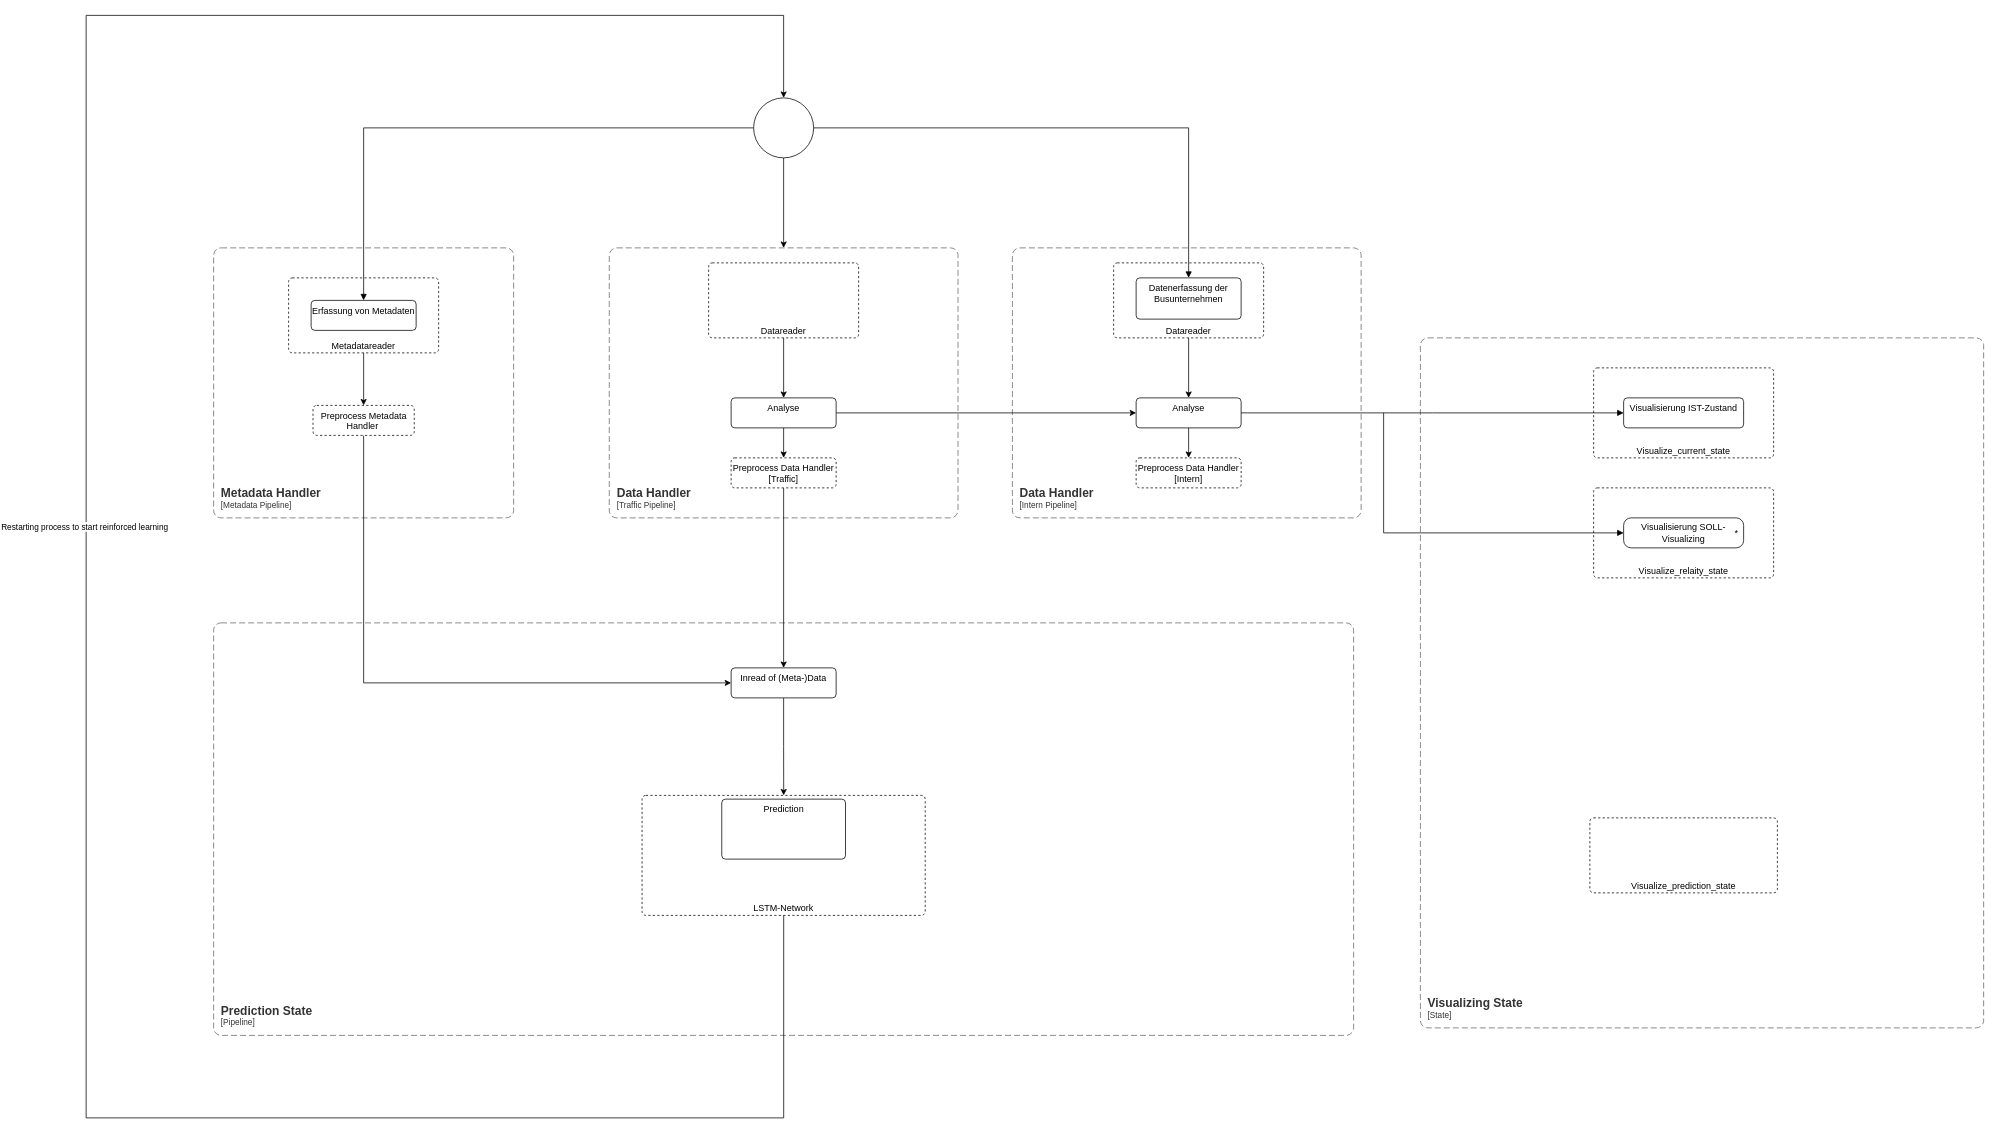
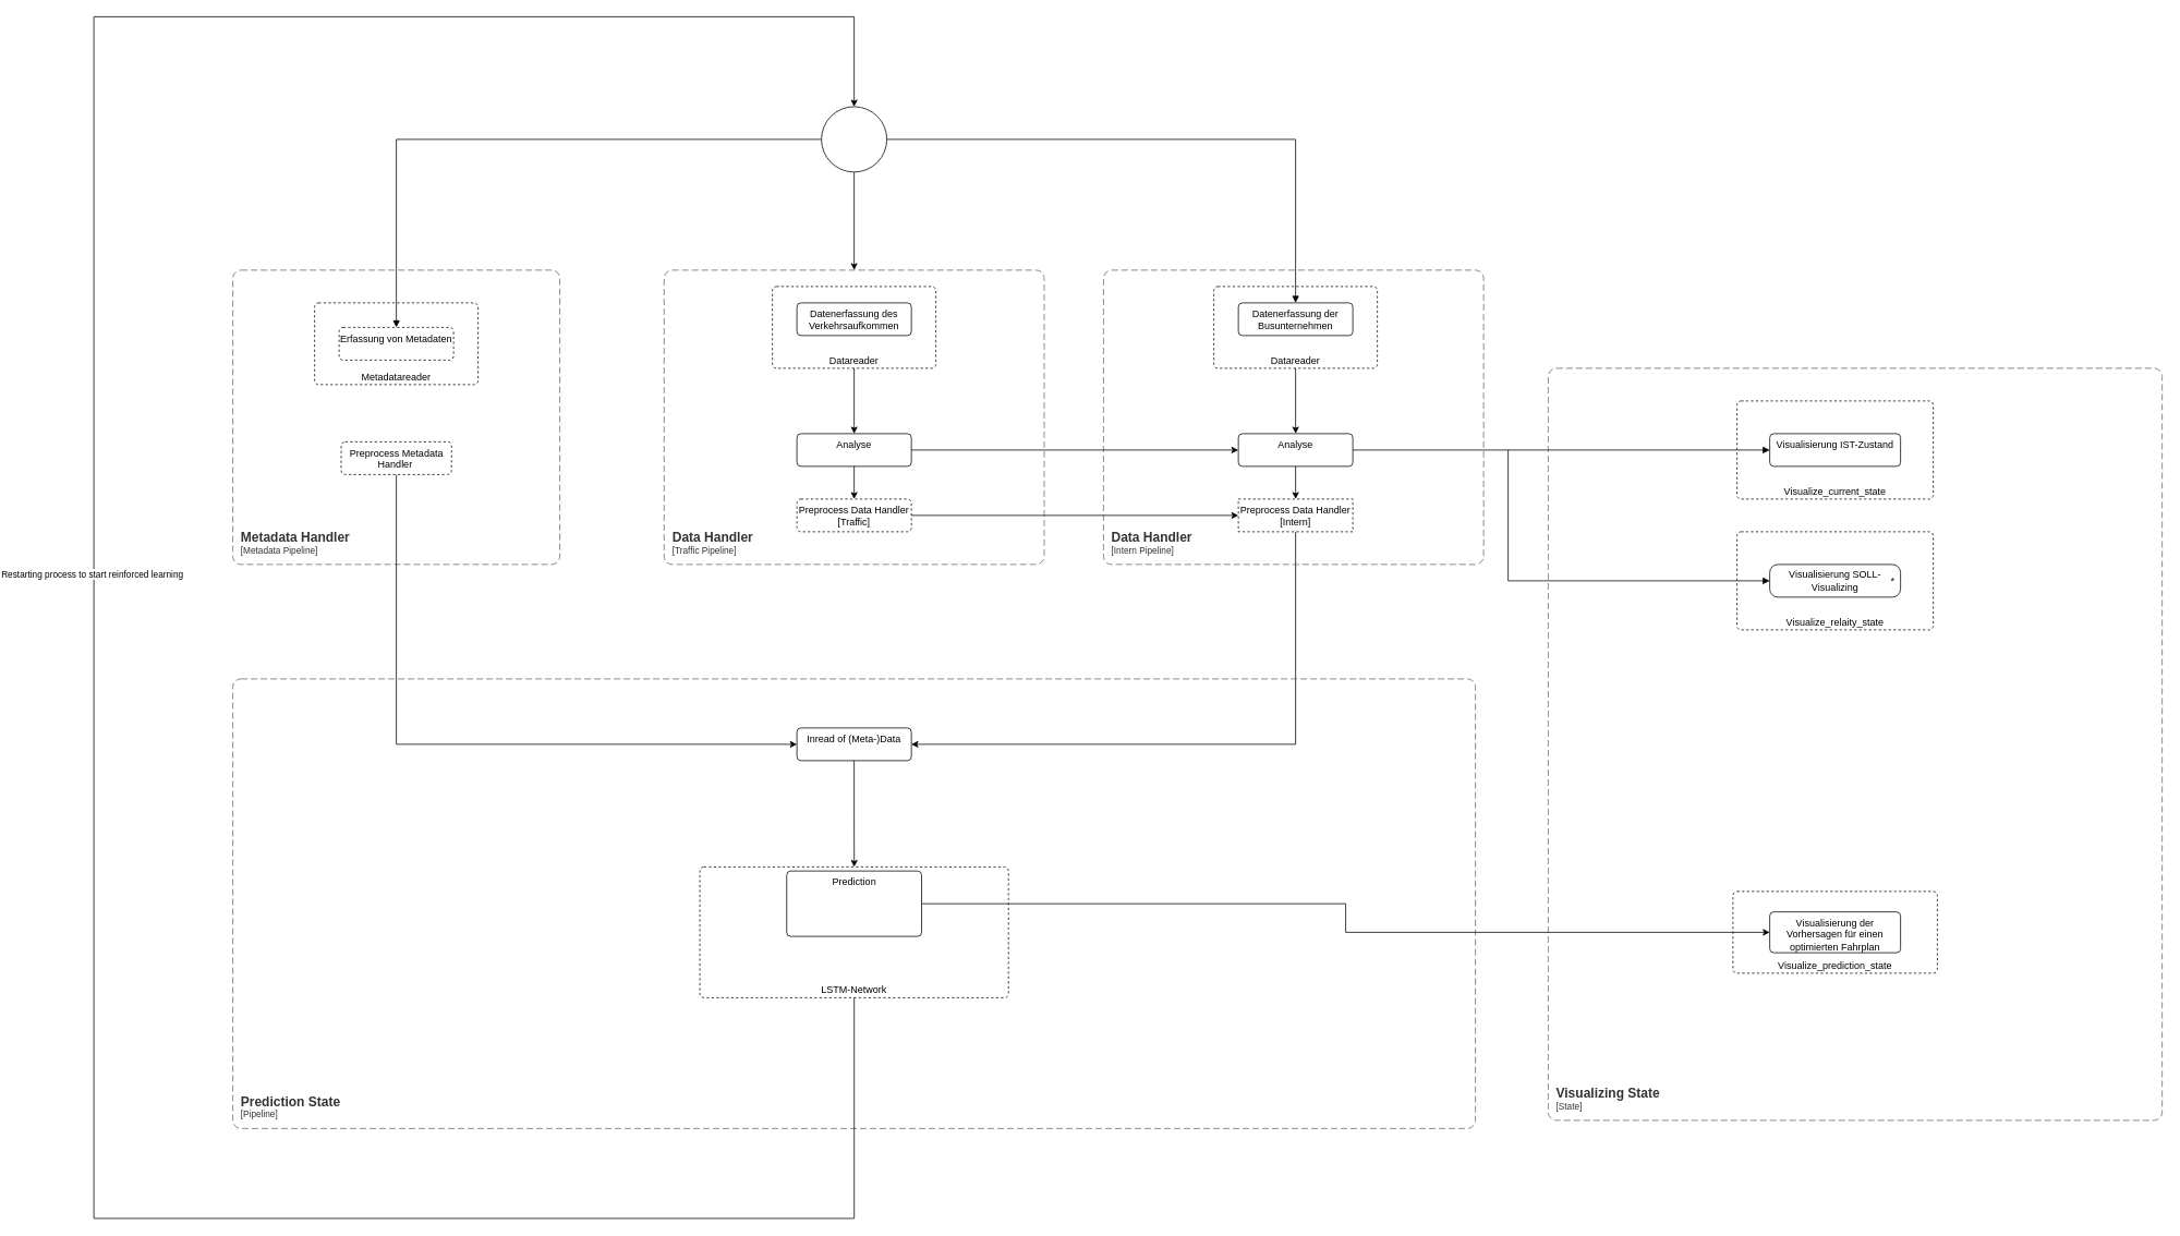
+ <mxCell id="42" value="Datenerfassung des Verkehrsaufkommen" style="html=1;align=center;verticalAlign=top;rounded=1;absoluteArcSize=1;arcSize=10;dashed=0;whiteSpace=wrap;" vertex="1" parent="1"><mxGeometry x="880" y="370" width="140" height="40" as="geometry" /></mxCell>
- <mxCell id="2" value="Datenerfassung der Busunternehmen" style="html=1;align=center;verticalAlign=top;rounded=1;absoluteArcSize=1;arcSize=10;dashed=0;whiteSpace=wrap;" vertex="1" parent="1"><mxGeometry x="1420" y="370" width="140" height="55" as="geometry" /></mxCell>
+ <mxCell id="2" value="Datenerfassung der Busunternehmen" style="html=1;align=center;verticalAlign=top;rounded=1;absoluteArcSize=1;arcSize=10;dashed=0;whiteSpace=wrap;" vertex="1" parent="1"><mxGeometry x="1420" y="370" width="140" height="40" as="geometry" /></mxCell>
- <mxCell id="3" value="Erfassung von Metadaten" style="html=1;align=center;verticalAlign=top;rounded=1;absoluteArcSize=1;arcSize=10;dashed=0;whiteSpace=wrap;" vertex="1" parent="1"><mxGeometry x="320" y="400" width="140" height="40" as="geometry" /></mxCell>
+ <mxCell id="3" value="Erfassung von Metadaten" style="html=1;align=center;verticalAlign=top;rounded=1;absoluteArcSize=1;arcSize=10;dashed=1;whiteSpace=wrap;" vertex="1" parent="1"><mxGeometry x="320" y="400" width="140" height="40" as="geometry" /></mxCell>
- <mxCell id="5" value="" style="edgeStyle=orthogonalEdgeStyle;rounded=0;orthogonalLoop=1;jettySize=auto;html=1;entryX=0.5;entryY=0;entryDx=0;entryDy=0;" edge="1" parent="1" source="6" target="26"><mxGeometry relative="1" as="geometry"><mxPoint x="1010" y="610" as="targetPoint" /></mxGeometry></mxCell>
- <mxCell id="11" value="Preprocess Data Handler&lt;br&gt;[Intern]" style="html=1;align=center;verticalAlign=top;rounded=1;absoluteArcSize=1;arcSize=10;dashed=1;whiteSpace=wrap;" vertex="1" parent="1"><mxGeometry x="1420" y="610" width="140" height="40" as="geometry" /></mxCell>
+ <mxCell id="11" value="Preprocess Data Handler&lt;br&gt;[Intern]" style="html=1;align=center;verticalAlign=top;absoluteArcSize=1;arcSize=10;dashed=1;whiteSpace=wrap;rounded=0;" vertex="1" parent="1"><mxGeometry x="1420" y="610" width="140" height="40" as="geometry" /></mxCell>
- <mxCell id="46" value="" style="edgeStyle=orthogonalEdgeStyle;rounded=0;orthogonalLoop=1;jettySize=auto;html=1;entryX=0.5;entryY=0;entryDx=0;entryDy=0;" edge="1" parent="1" source="47" target="32"><mxGeometry relative="1" as="geometry"><mxPoint x="950" y="750" as="targetPoint" /></mxGeometry></mxCell>
+ <mxCell id="46" value="" style="edgeStyle=orthogonalEdgeStyle;rounded=0;orthogonalLoop=1;jettySize=auto;html=1;" edge="1" parent="1" source="47" target="11"><mxGeometry relative="1" as="geometry"><mxPoint x="950" y="750" as="targetPoint" /></mxGeometry></mxCell>
+ <mxCell id="10" value="" style="edgeStyle=orthogonalEdgeStyle;rounded=0;orthogonalLoop=1;jettySize=auto;html=1;entryX=1;entryY=0.5;entryDx=0;entryDy=0;" edge="1" parent="1" source="11" target="32"><mxGeometry relative="1" as="geometry"><mxPoint x="1300" y="900" as="targetPoint" /><Array as="points"><mxPoint x="1490" y="910" /></Array></mxGeometry></mxCell>
+ <mxCell id="33" value="" style="edgeStyle=orthogonalEdgeStyle;rounded=0;orthogonalLoop=1;jettySize=auto;html=1;" edge="1" parent="1" source="34" target="38"><mxGeometry relative="1" as="geometry"><mxPoint x="2020" y="1140" as="targetPoint" /></mxGeometry></mxCell>
+ <mxCell id="38" value="Visualisierung der Vorhersagen für einen optimierten Fahrplan" style="html=1;align=center;verticalAlign=top;rounded=1;absoluteArcSize=1;arcSize=10;dashed=0;whiteSpace=wrap;" vertex="1" parent="1"><mxGeometry x="2070" y="1115" width="160" height="50" as="geometry" /></mxCell>
